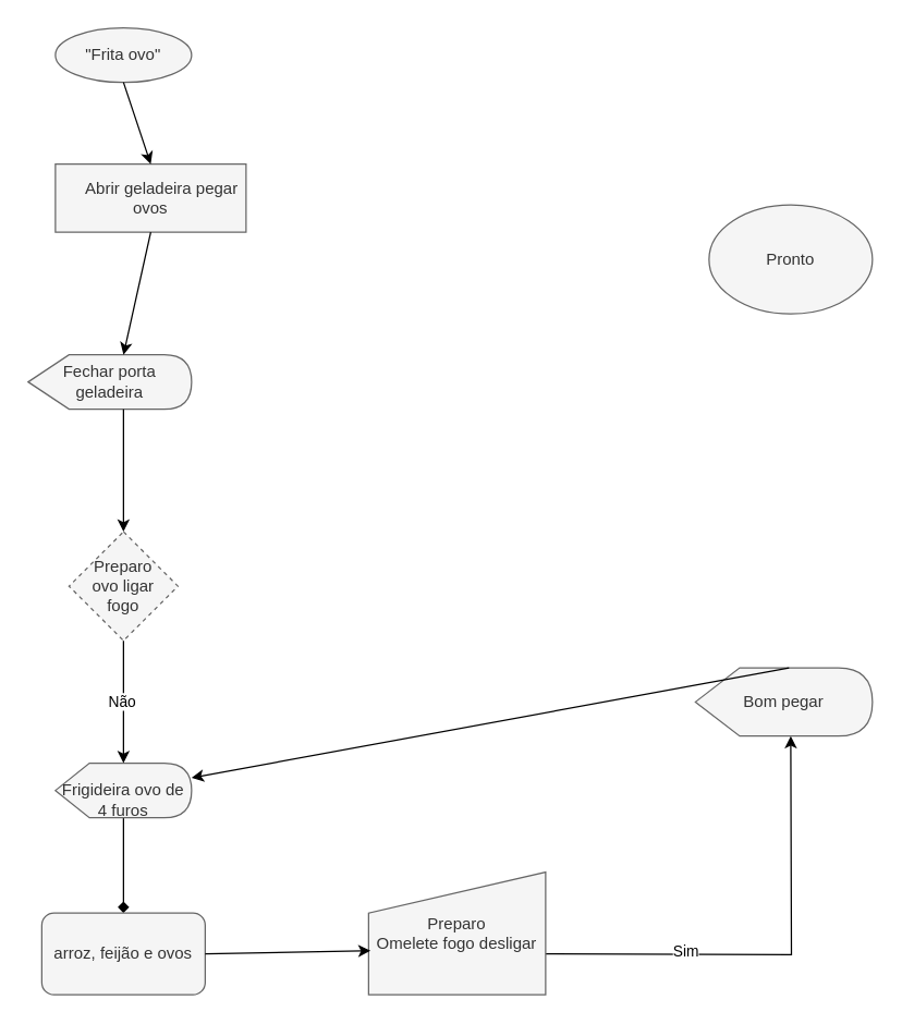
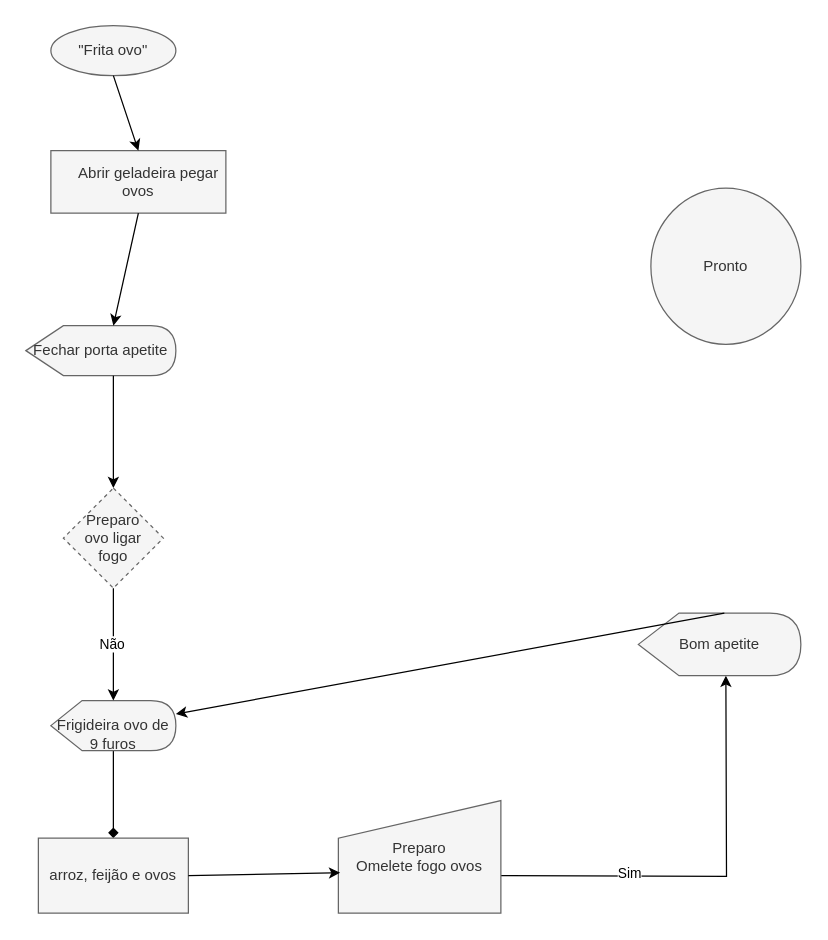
- <mxCell id="16" value="Pronto" style="ellipse;whiteSpace=wrap;html=1;fillColor=#f5f5f5;fontColor=#333333;strokeColor=#666666;" vertex="1" parent="1"><mxGeometry x="520" y="150" width="120" height="80" as="geometry" /></mxCell>
+ <mxCell id="16" value="Pronto" style="ellipse;whiteSpace=wrap;html=1;fillColor=#f5f5f5;fontColor=#333333;strokeColor=#666666;" vertex="1" parent="1"><mxGeometry x="520" y="150" width="120" height="125" as="geometry" /></mxCell>
- <mxCell id="7" value="&lt;div&gt;&lt;span style=&quot;background-color: initial;&quot;&gt;&lt;br&gt;&lt;/span&gt;&lt;/div&gt;&lt;div&gt;&lt;span style=&quot;background-color: initial;&quot;&gt;Fechar porta geladeira&lt;/span&gt;&lt;br&gt;&lt;/div&gt;&lt;div&gt;&lt;span style=&quot;background-color: initial;&quot;&gt;&lt;br&gt;&lt;/span&gt;&lt;/div&gt;" style="shape=display;whiteSpace=wrap;html=1;fillColor=#f5f5f5;fontColor=#333333;strokeColor=#666666;" vertex="1" parent="1"><mxGeometry x="20" y="260" width="120" height="40" as="geometry" /></mxCell>
+ <mxCell id="7" value="&lt;div&gt;&lt;span style=&quot;background-color: initial;&quot;&gt;&lt;br&gt;&lt;/span&gt;&lt;/div&gt;&lt;div&gt;&lt;span style=&quot;background-color: initial;&quot;&gt;Fechar porta apetite&lt;/span&gt;&lt;br&gt;&lt;/div&gt;&lt;div&gt;&lt;span style=&quot;background-color: initial;&quot;&gt;&lt;br&gt;&lt;/span&gt;&lt;/div&gt;" style="shape=display;whiteSpace=wrap;html=1;fillColor=#f5f5f5;fontColor=#333333;strokeColor=#666666;" vertex="1" parent="1"><mxGeometry x="20" y="260" width="120" height="40" as="geometry" /></mxCell>
- <mxCell id="17" value="Bom pegar" style="shape=display;whiteSpace=wrap;html=1;fillColor=#f5f5f5;fontColor=#333333;strokeColor=#666666;" vertex="1" parent="1"><mxGeometry x="510" y="490" width="130" height="50" as="geometry" /></mxCell>
+ <mxCell id="17" value="Bom apetite" style="shape=display;whiteSpace=wrap;html=1;fillColor=#f5f5f5;fontColor=#333333;strokeColor=#666666;" vertex="1" parent="1"><mxGeometry x="510" y="490" width="130" height="50" as="geometry" /></mxCell>
- <mxCell id="5" value="&lt;div&gt;&lt;span style=&quot;background-color: initial;&quot;&gt;&lt;br&gt;&lt;/span&gt;&lt;/div&gt;&lt;div&gt;&lt;span style=&quot;background-color: initial;&quot;&gt;Frigideira ovo de 4 furos&lt;/span&gt;&lt;br&gt;&lt;/div&gt;" style="shape=display;whiteSpace=wrap;html=1;fillColor=#f5f5f5;fontColor=#333333;strokeColor=#666666;" vertex="1" parent="1"><mxGeometry x="40" y="560" width="100" height="40" as="geometry" /></mxCell>
+ <mxCell id="5" value="&lt;div&gt;&lt;span style=&quot;background-color: initial;&quot;&gt;&lt;br&gt;&lt;/span&gt;&lt;/div&gt;&lt;div&gt;&lt;span style=&quot;background-color: initial;&quot;&gt;Frigideira ovo de 9 furos&lt;/span&gt;&lt;br&gt;&lt;/div&gt;" style="shape=display;whiteSpace=wrap;html=1;fillColor=#f5f5f5;fontColor=#333333;strokeColor=#666666;" vertex="1" parent="1"><mxGeometry x="40" y="560" width="100" height="40" as="geometry" /></mxCell>
- <mxCell id="15" value="Preparo&lt;div&gt;Omelete fogo desligar&lt;/div&gt;" style="shape=manualInput;whiteSpace=wrap;html=1;fillColor=#f5f5f5;fontColor=#333333;strokeColor=#666666;" vertex="1" parent="1"><mxGeometry x="270" y="640" width="130" height="90" as="geometry" /></mxCell>
+ <mxCell id="15" value="Preparo&lt;div&gt;Omelete fogo ovos&lt;/div&gt;" style="shape=manualInput;whiteSpace=wrap;html=1;fillColor=#f5f5f5;fontColor=#333333;strokeColor=#666666;" vertex="1" parent="1"><mxGeometry x="270" y="640" width="130" height="90" as="geometry" /></mxCell>
- <mxCell id="19" value="arroz, feijão e ovos" style="whiteSpace=wrap;html=1;fillColor=#f5f5f5;strokeColor=#666666;fontColor=#333333;rounded=1;" vertex="1" parent="1"><mxGeometry x="30" y="670" width="120" height="60" as="geometry" /></mxCell>
+ <mxCell id="19" value="arroz, feijão e ovos" style="whiteSpace=wrap;html=1;fillColor=#f5f5f5;strokeColor=#666666;fontColor=#333333;" vertex="1" parent="1"><mxGeometry x="30" y="670" width="120" height="60" as="geometry" /></mxCell>
